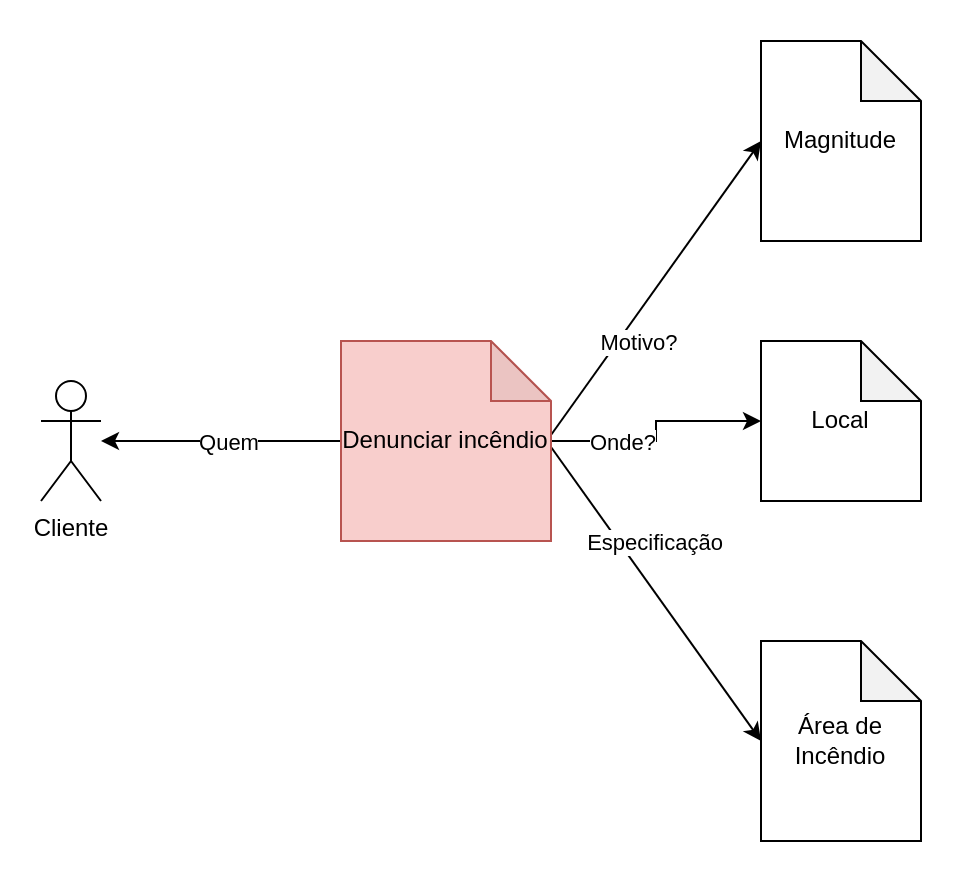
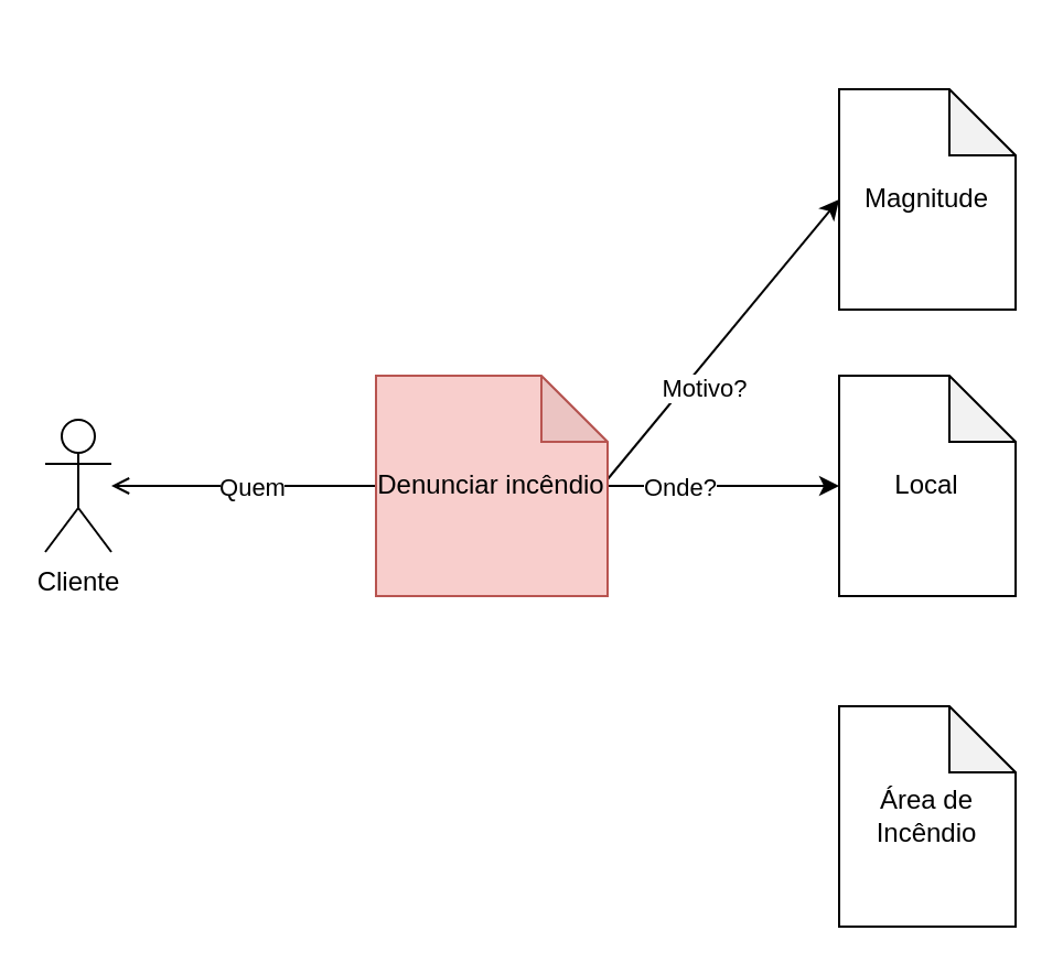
- <mxCell id="12" value="Magnitude" style="shape=note;whiteSpace=wrap;html=1;backgroundOutline=1;darkOpacity=0.05;" vertex="1" parent="1"><mxGeometry x="380" y="20" width="80" height="100" as="geometry" /></mxCell>
+ <mxCell id="12" value="Magnitude" style="shape=note;whiteSpace=wrap;html=1;backgroundOutline=1;darkOpacity=0.05;" vertex="1" parent="1"><mxGeometry x="380" y="40" width="80" height="100" as="geometry" /></mxCell>
- <mxCell id="13" value="Local" style="shape=note;whiteSpace=wrap;html=1;backgroundOutline=1;darkOpacity=0.05;" vertex="1" parent="1"><mxGeometry x="380" y="170" width="80" height="80" as="geometry" /></mxCell>
+ <mxCell id="13" value="Local" style="shape=note;whiteSpace=wrap;html=1;backgroundOutline=1;darkOpacity=0.05;" vertex="1" parent="1"><mxGeometry x="380" y="170" width="80" height="100" as="geometry" /></mxCell>
- <mxCell id="3" style="edgeStyle=orthogonalEdgeStyle;rounded=0;orthogonalLoop=1;jettySize=auto;html=1;exitX=0;exitY=0.5;exitDx=0;exitDy=0;exitPerimeter=0;" edge="1" parent="1" source="11" target="2"><mxGeometry relative="1" as="geometry" /></mxCell>
+ <mxCell id="3" style="edgeStyle=orthogonalEdgeStyle;rounded=0;orthogonalLoop=1;jettySize=auto;html=1;exitX=0;exitY=0.5;exitDx=0;exitDy=0;exitPerimeter=0;endArrow=open;" edge="1" parent="1" source="11" target="2"><mxGeometry relative="1" as="geometry" /></mxCell>
- <mxCell id="9" style="edgeStyle=none;rounded=0;orthogonalLoop=1;jettySize=auto;html=1;entryX=0;entryY=0.5;entryDx=0;entryDy=0;entryPerimeter=0;exitX=1;exitY=0.53;exitDx=0;exitDy=0;exitPerimeter=0;" edge="1" parent="1" source="11" target="14"><mxGeometry relative="1" as="geometry" /></mxCell>
- <mxCell id="10" value="Especificação" style="edgeLabel;html=1;align=center;verticalAlign=middle;resizable=0;points=[];" vertex="1" connectable="0" parent="9"><mxGeometry x="-0.379" y="-1" relative="1" as="geometry"><mxPoint x="20" y="1" as="offset" /></mxGeometry></mxCell>
